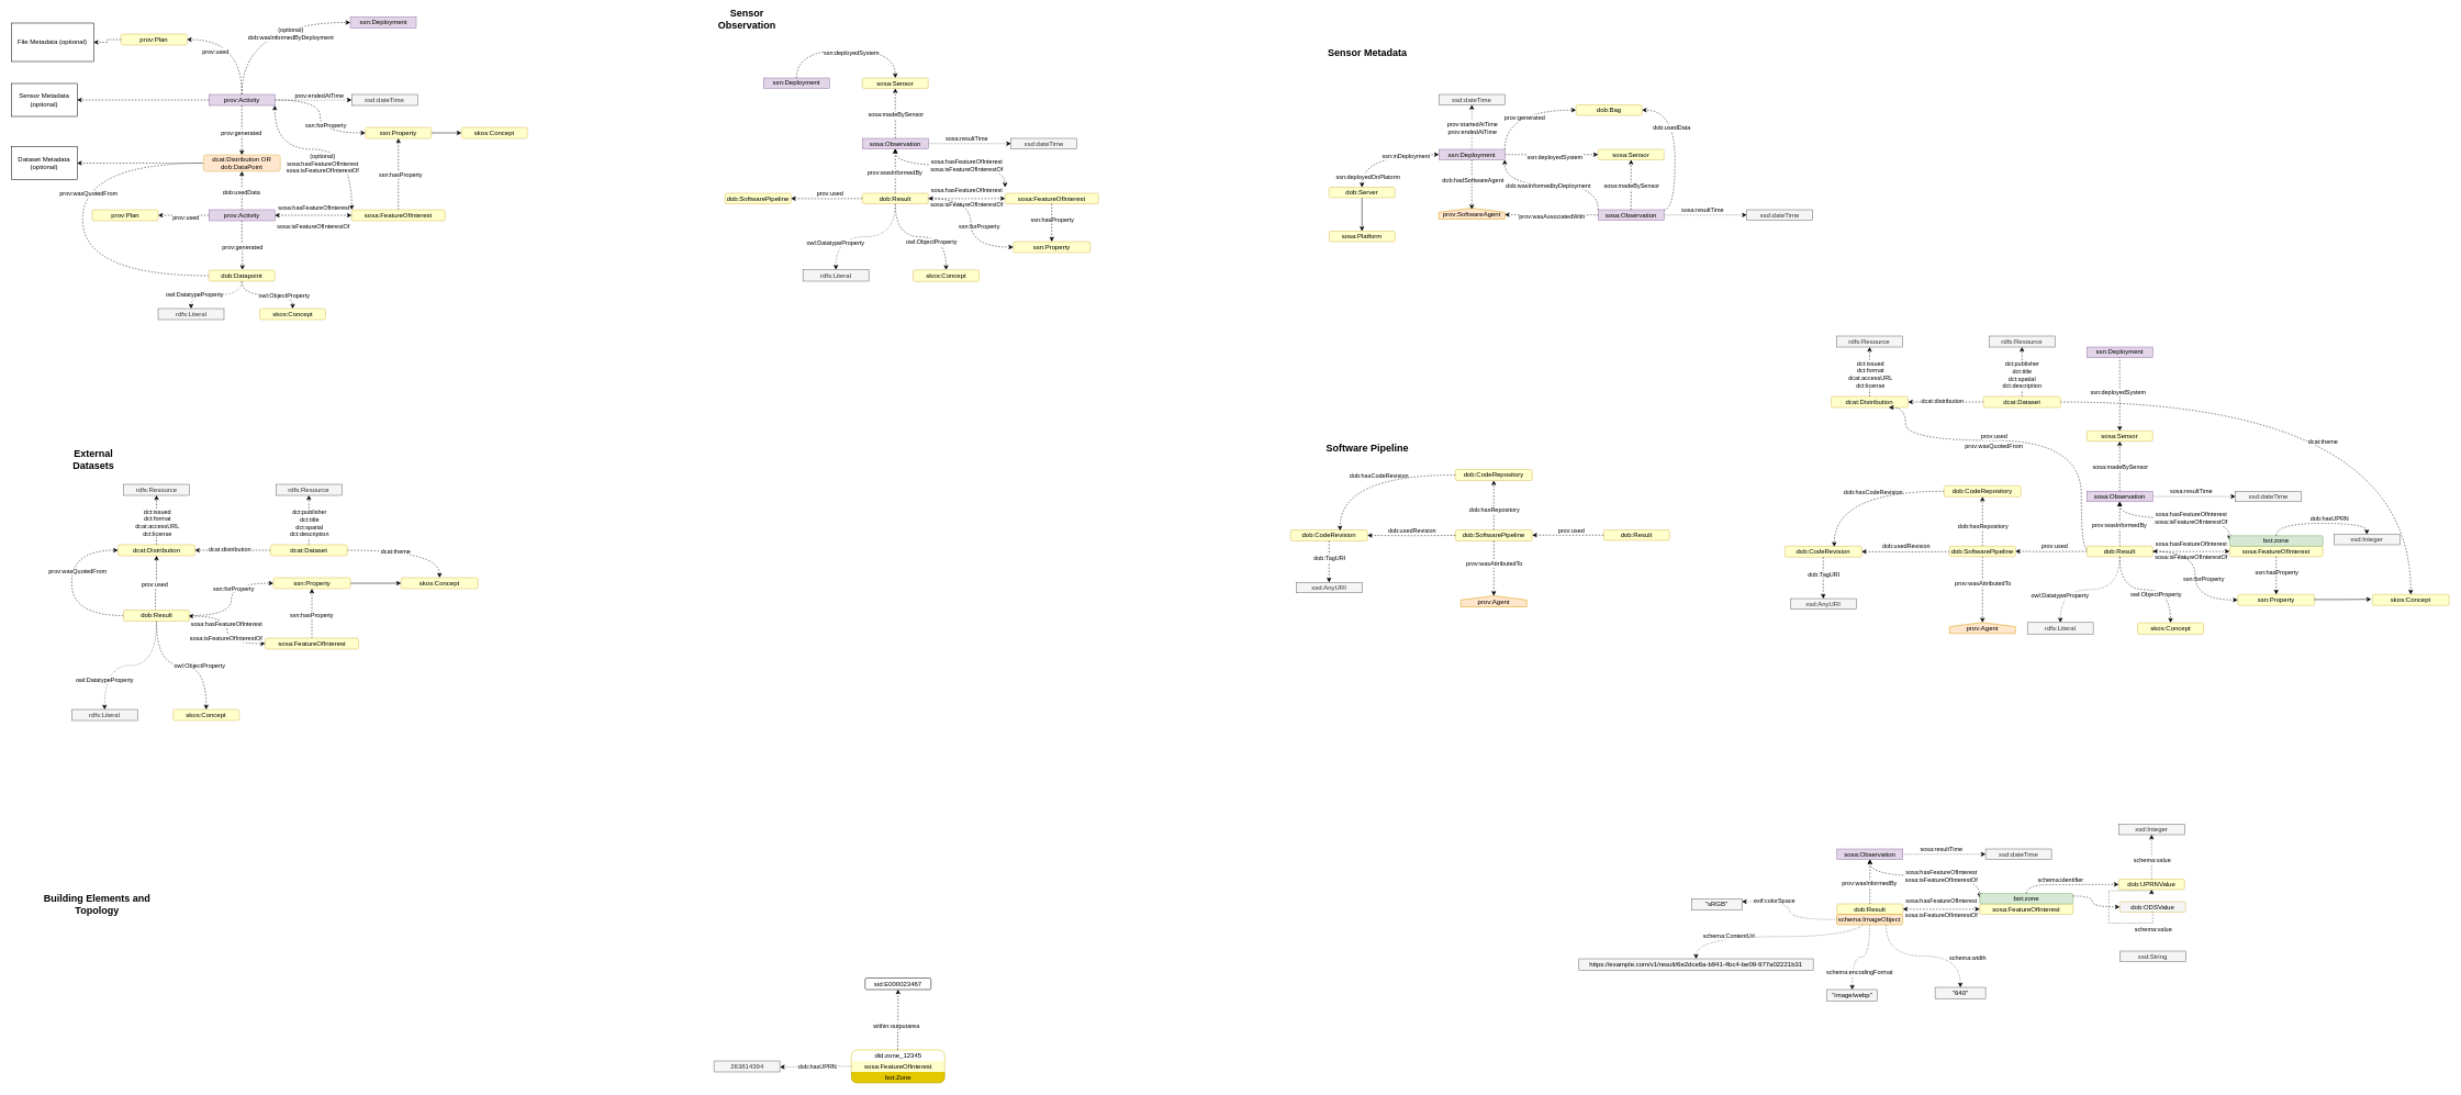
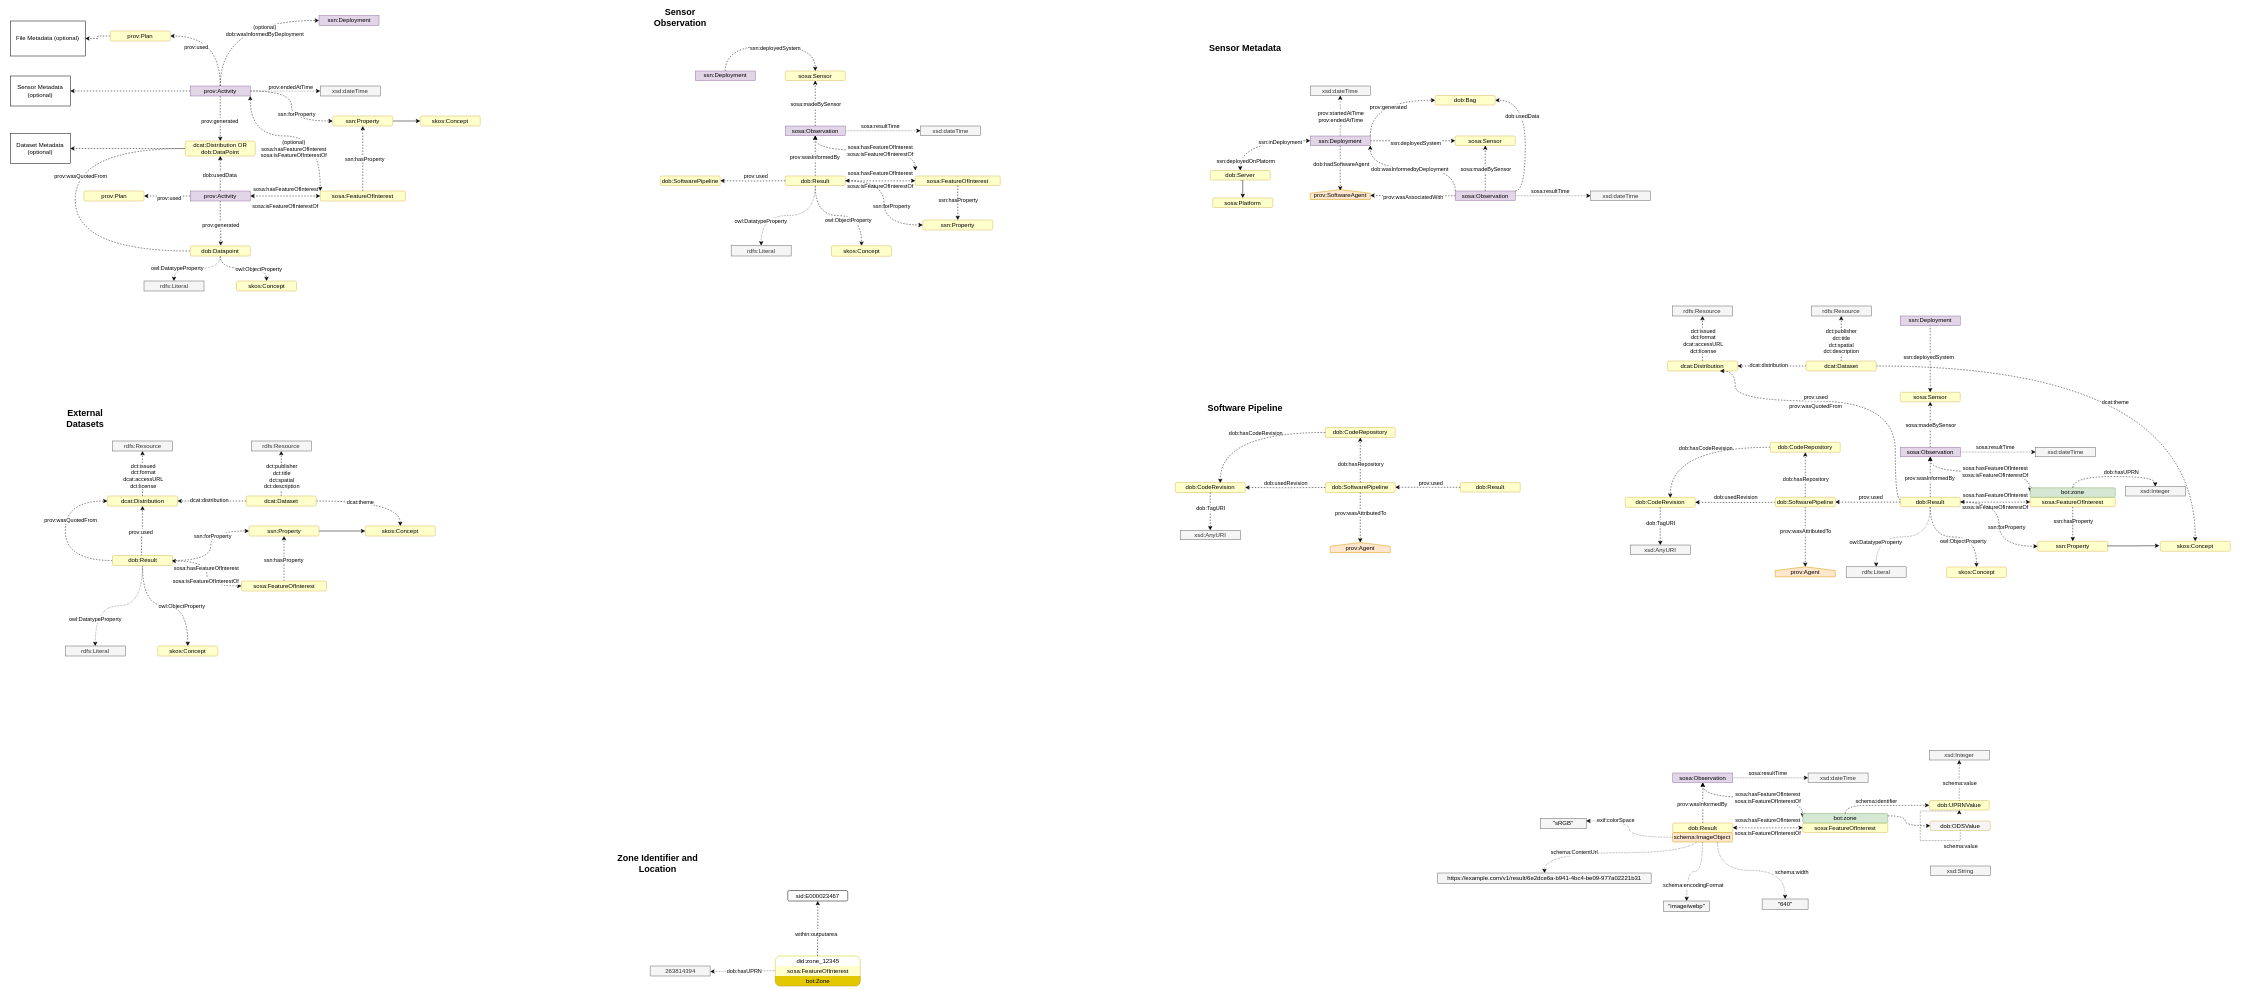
- <mxCell id="8" value="dcat:Distribution OR dob:DataPoint" style="rounded=1;whiteSpace=wrap;html=1;fontStyle=0;fillColor=#ffe6cc;strokeColor=#d6b656;" parent="1" vertex="1"><mxGeometry x="370" y="281" width="140" height="30" as="geometry" /></mxCell>
+ <mxCell id="8" value="dcat:Distribution OR dob:DataPoint" style="rounded=1;whiteSpace=wrap;html=1;fontStyle=0;fillColor=#FFFFCC;strokeColor=#d6b656;" parent="1" vertex="1"><mxGeometry x="370" y="281" width="140" height="30" as="geometry" /></mxCell>
- <mxCell id="154" value="sosa:Platform" style="rounded=1;whiteSpace=wrap;html=1;fontStyle=0;fillColor=#FFFFCC;strokeColor=#d6b656;" parent="1" vertex="1"><mxGeometry x="2420" y="420" width="120" height="19" as="geometry" /></mxCell>
+ <mxCell id="154" value="sosa:Platform" style="rounded=1;whiteSpace=wrap;html=1;fontStyle=0;fillColor=#FFFFCC;strokeColor=#d6b656;" parent="1" vertex="1"><mxGeometry x="2425" y="395" width="120" height="19" as="geometry" /></mxCell>
- <mxCell id="112" value="Building Elements and Topology" style="text;html=1;align=center;verticalAlign=middle;whiteSpace=wrap;rounded=0;fontStyle=1;fontSize=18;" parent="1" vertex="1"><mxGeometry x="50" y="1631" width="252.5" height="30" as="geometry" /></mxCell>
+ <mxCell id="113" value="Zone Identifier and Location" style="text;html=1;align=center;verticalAlign=middle;whiteSpace=wrap;rounded=0;fontStyle=1;fontSize=18;" parent="1" vertex="1"><mxGeometry x="1230" y="1711" width="170" height="30" as="geometry" /></mxCell>
